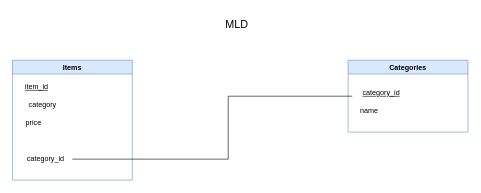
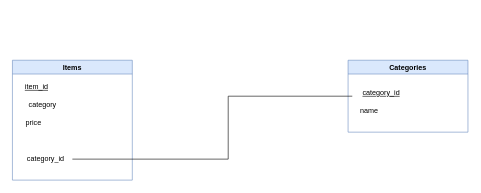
- <mxCell id="7" value="&lt;font style=&quot;font-size: 18px;&quot;&gt;MLD&lt;/font&gt;" style="text;html=1;align=center;verticalAlign=middle;resizable=0;points=[];autosize=1;strokeColor=none;fillColor=none;" vertex="1" parent="1"><mxGeometry x="364" y="20" width="60" height="40" as="geometry" /></mxCell>
